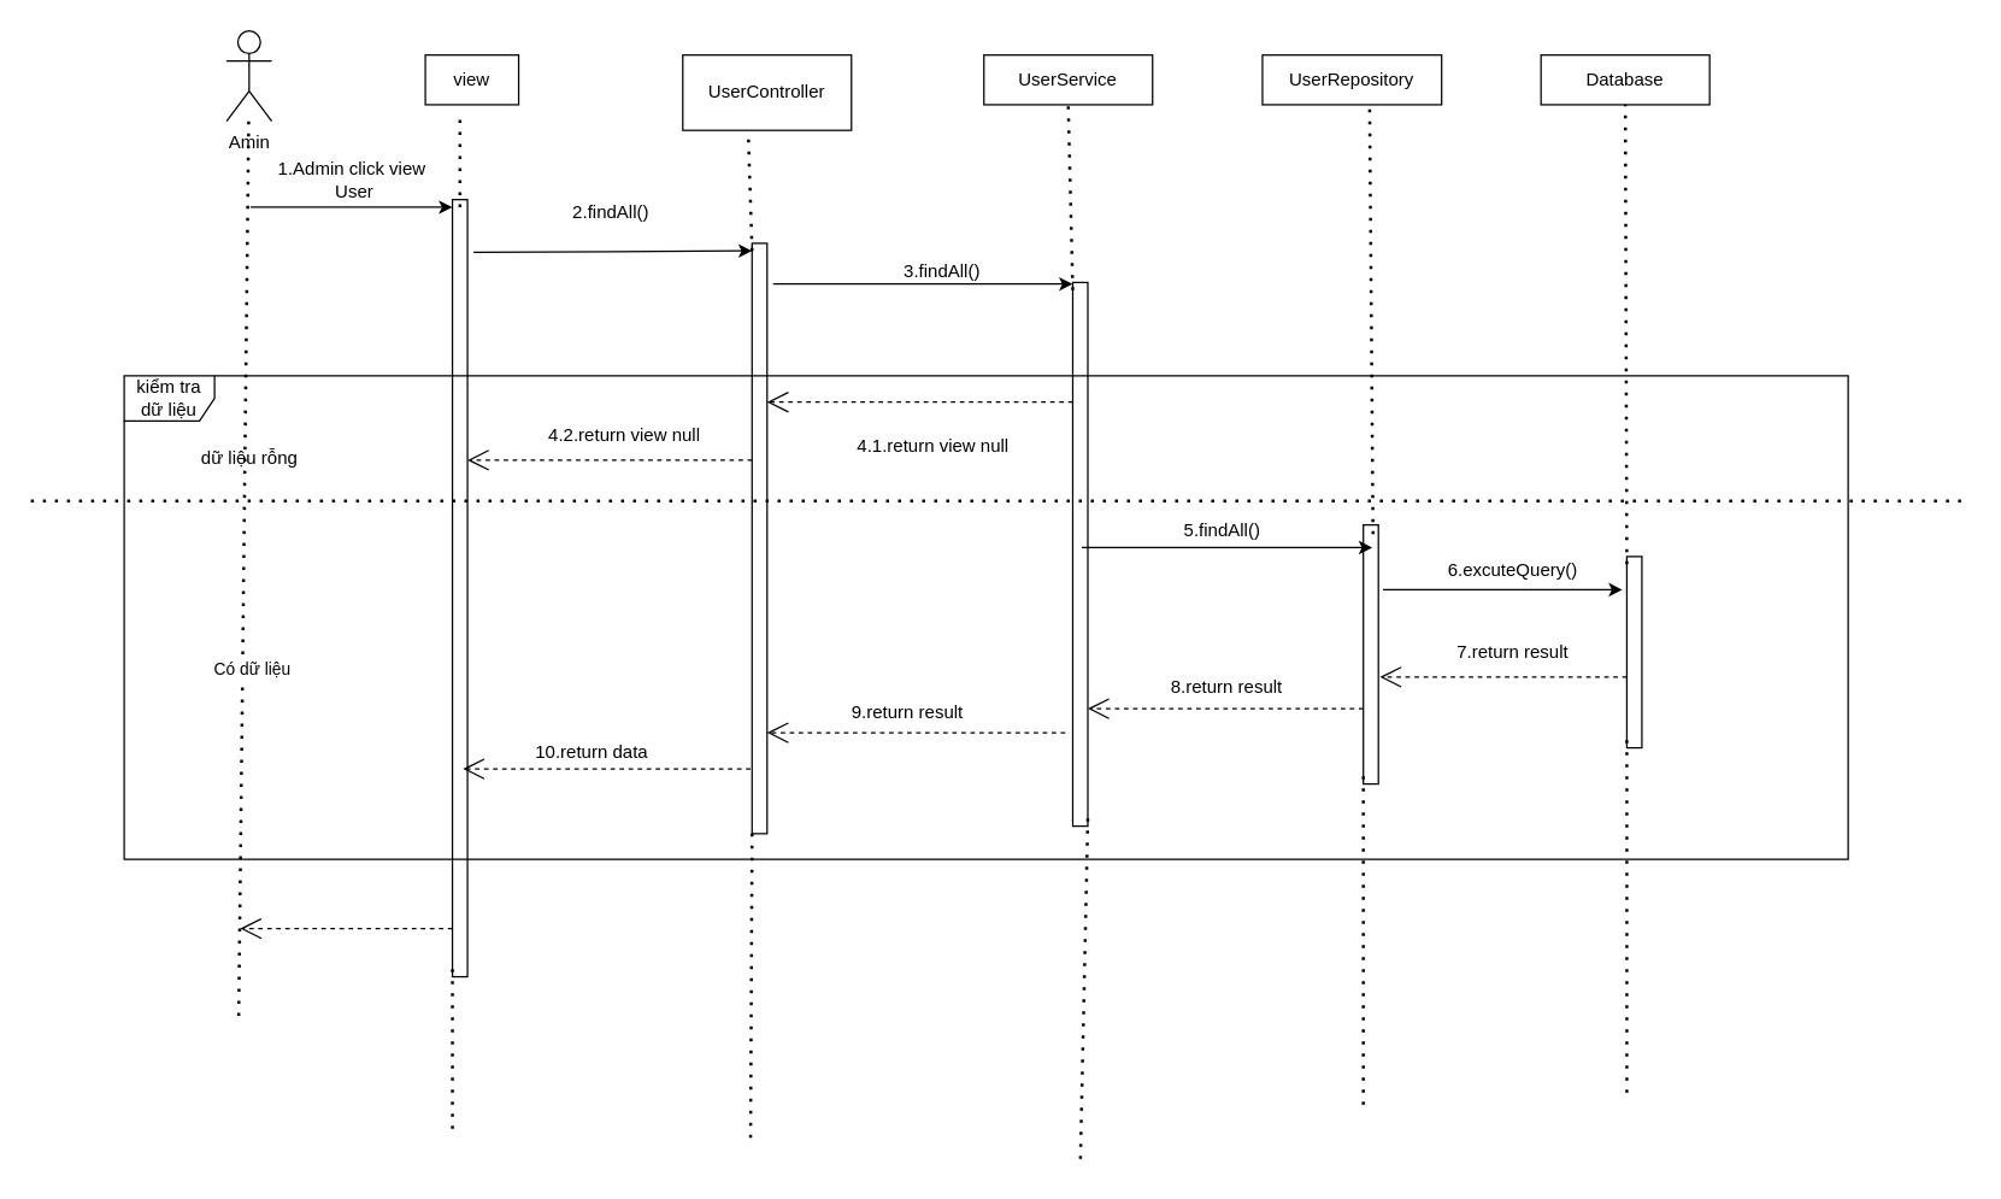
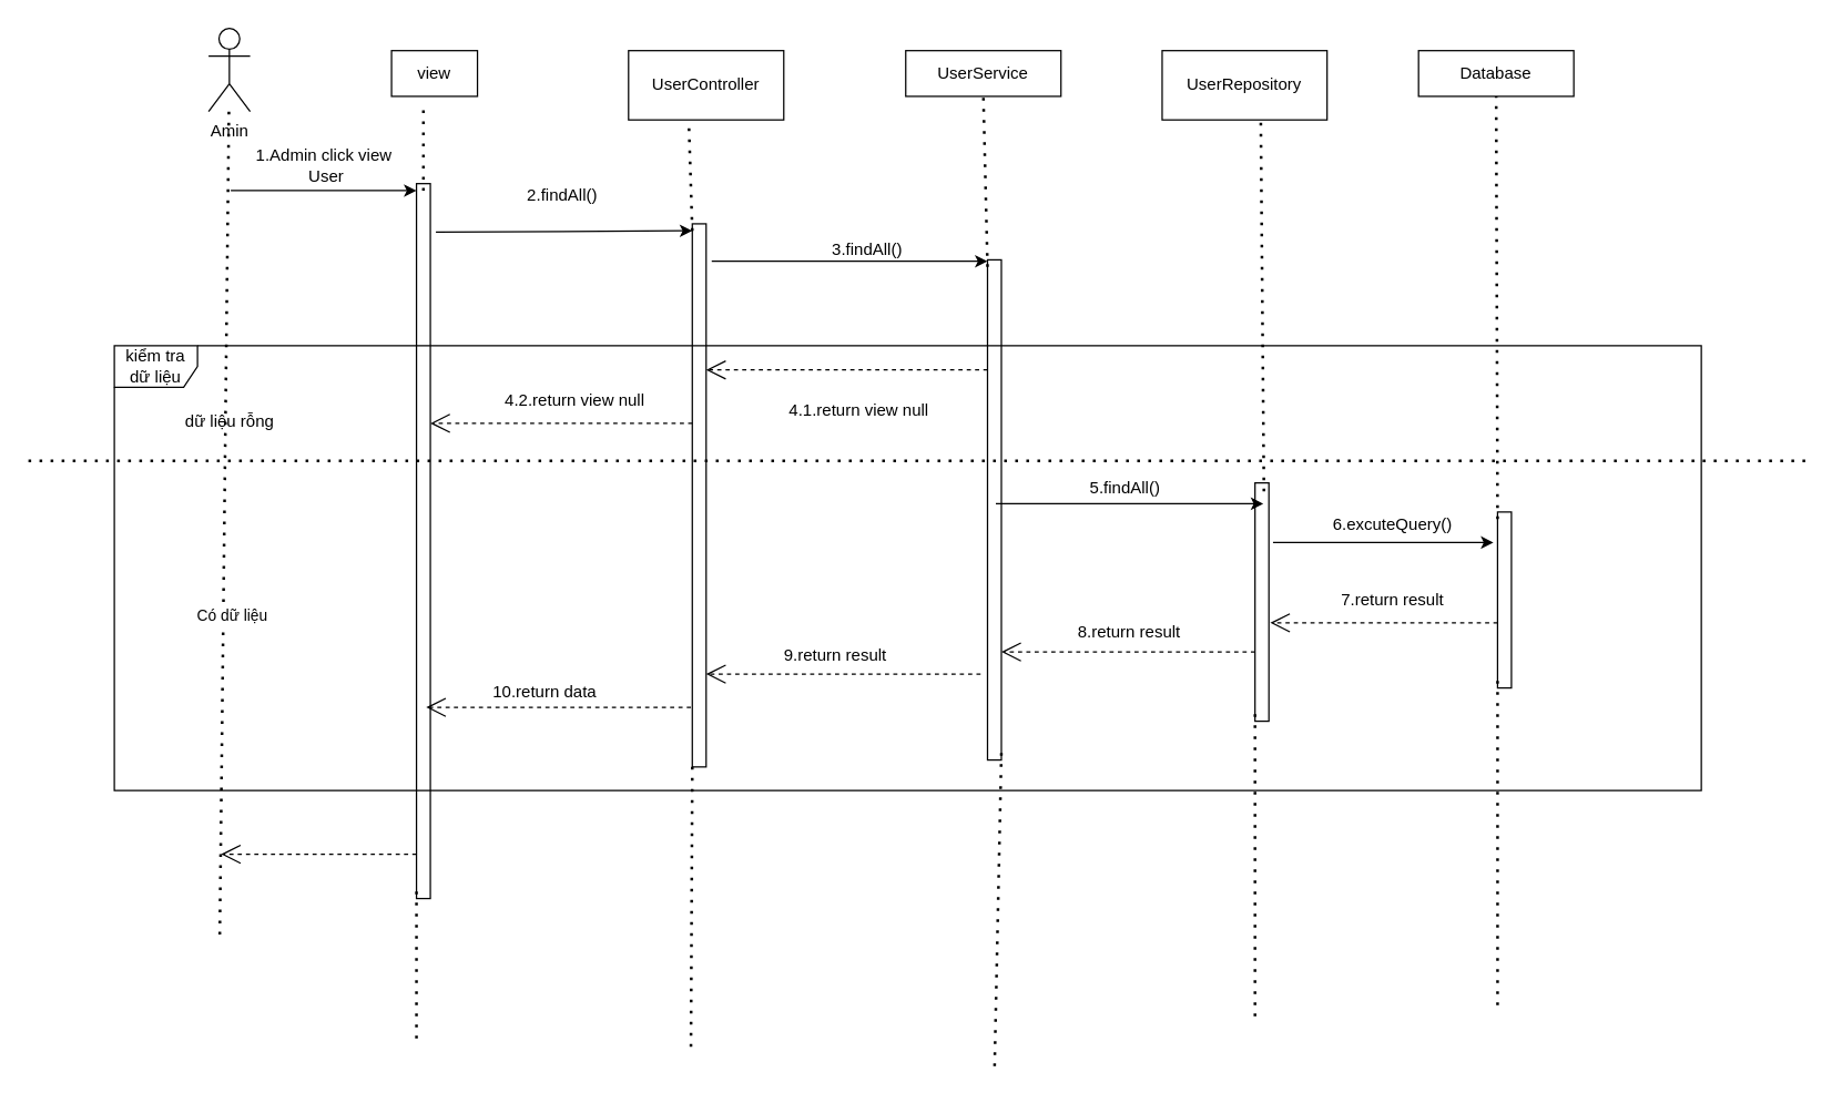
- <mxCell id="6" value="UserRepository" style="rounded=0;whiteSpace=wrap;html=1;" vertex="1" parent="1"><mxGeometry x="838" y="36" width="119" height="33" as="geometry" /></mxCell>
+ <mxCell id="6" value="UserRepository" style="rounded=0;whiteSpace=wrap;html=1;" vertex="1" parent="1"><mxGeometry x="838" y="36" width="119" height="50" as="geometry" /></mxCell>
